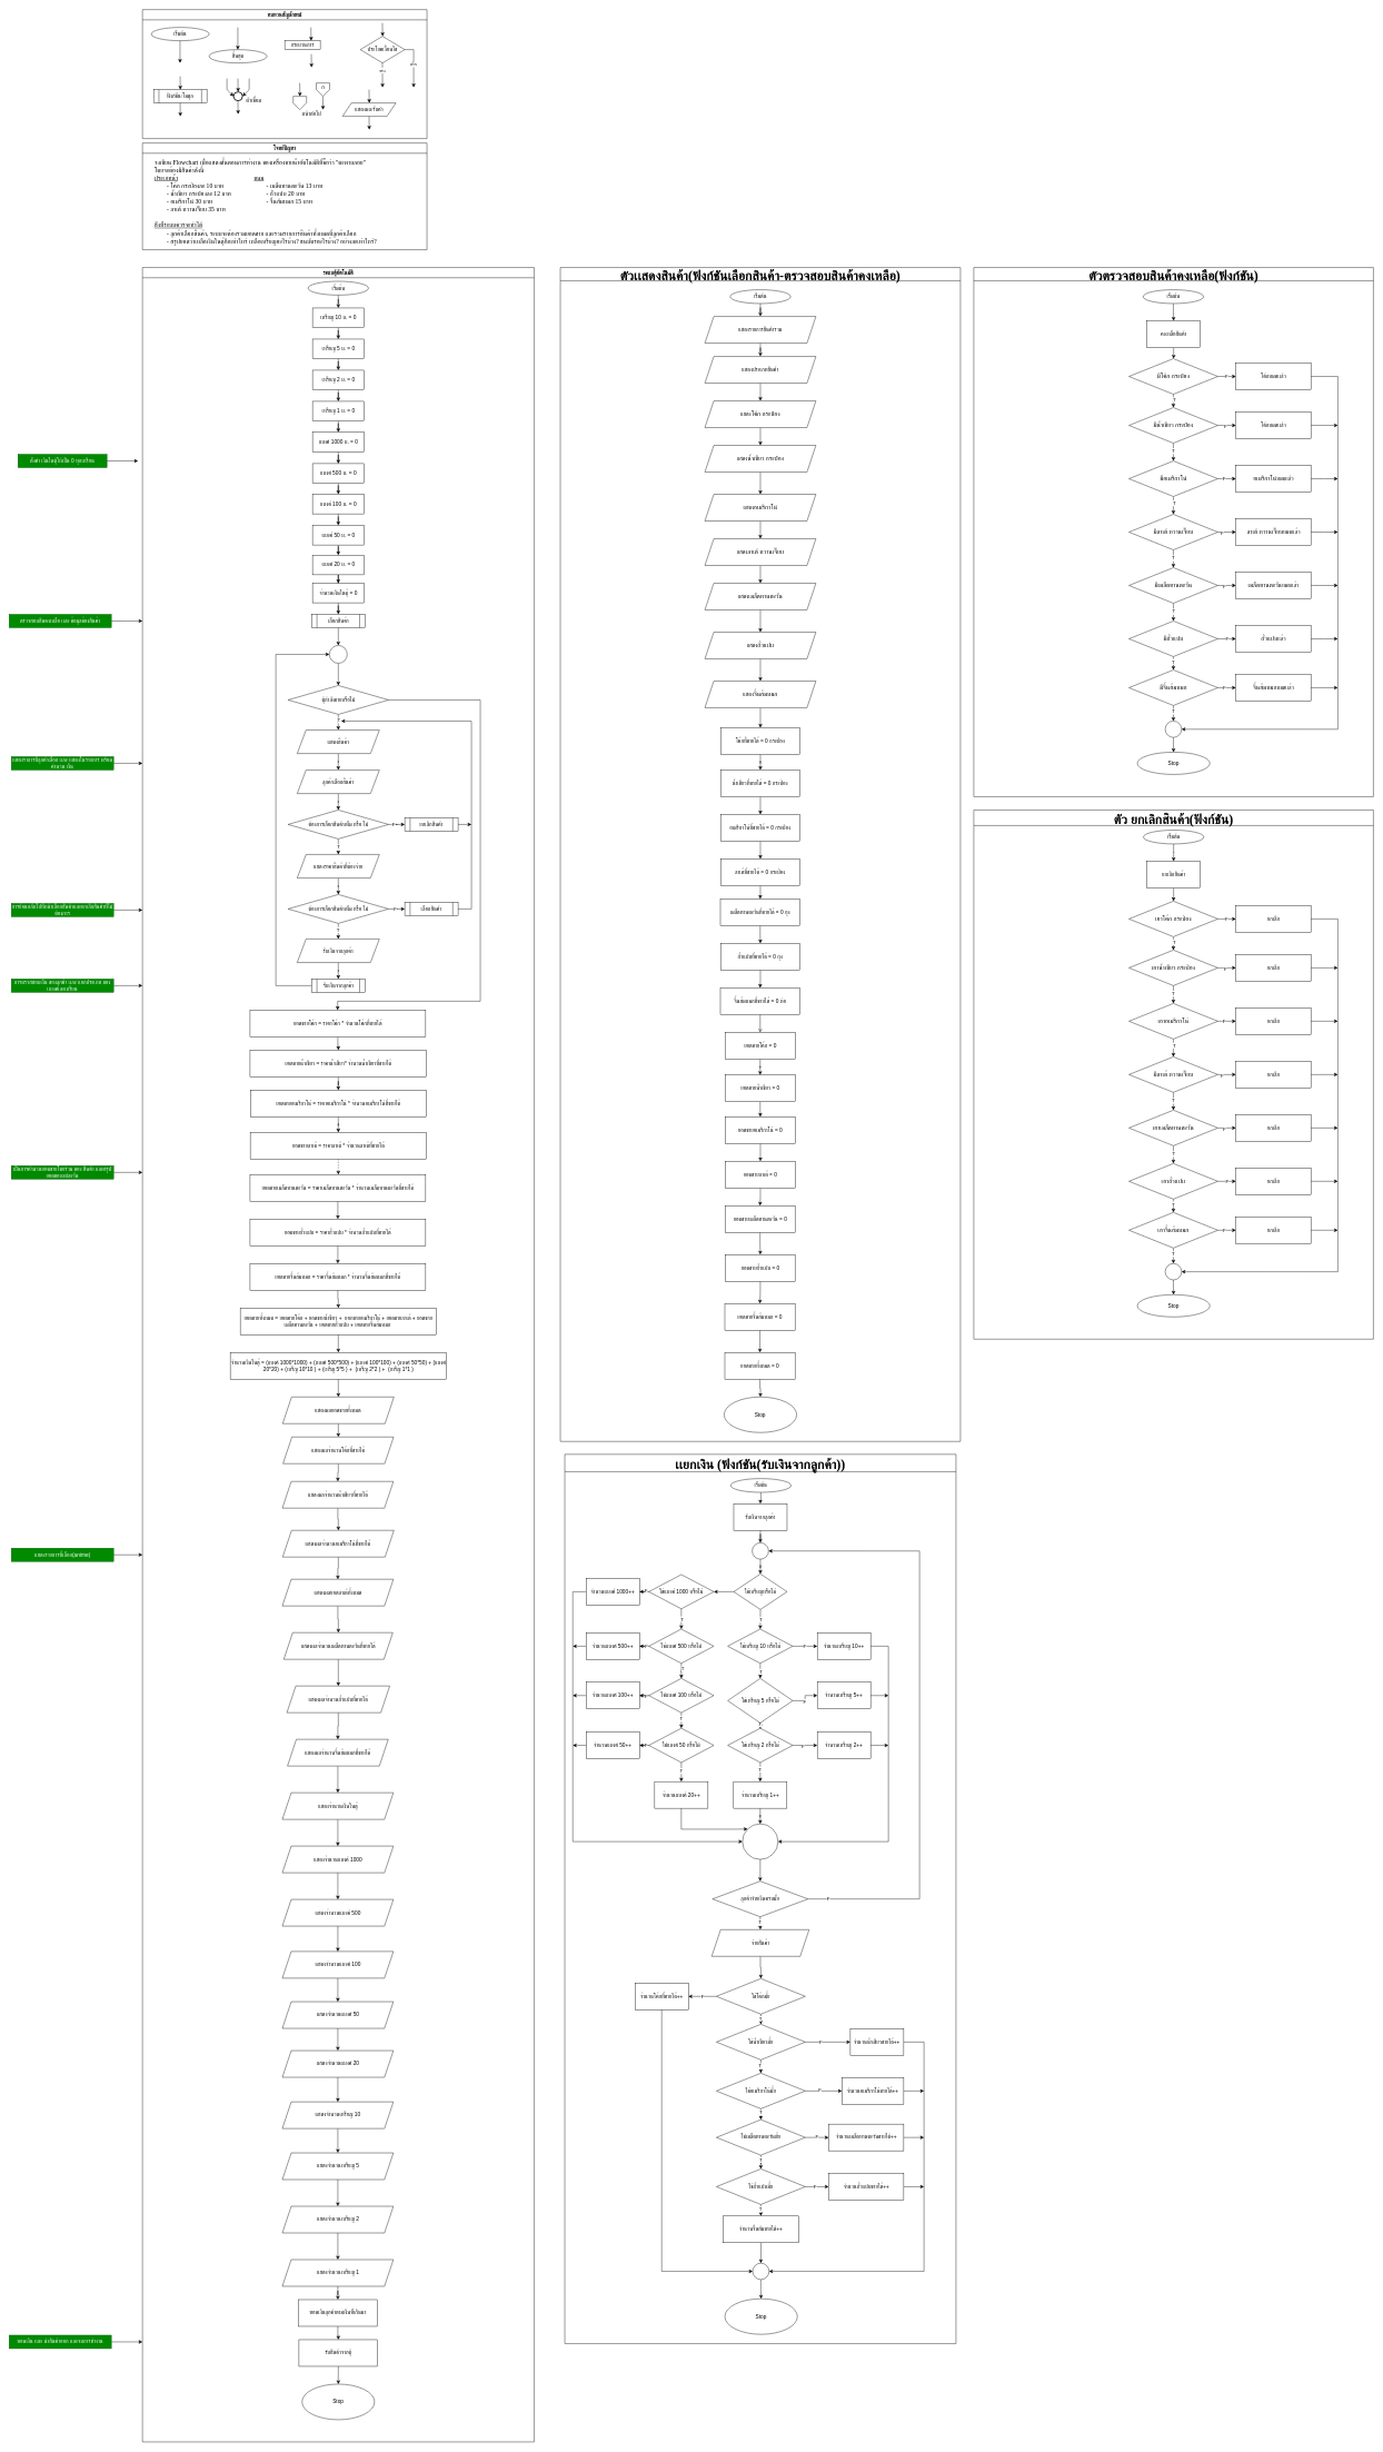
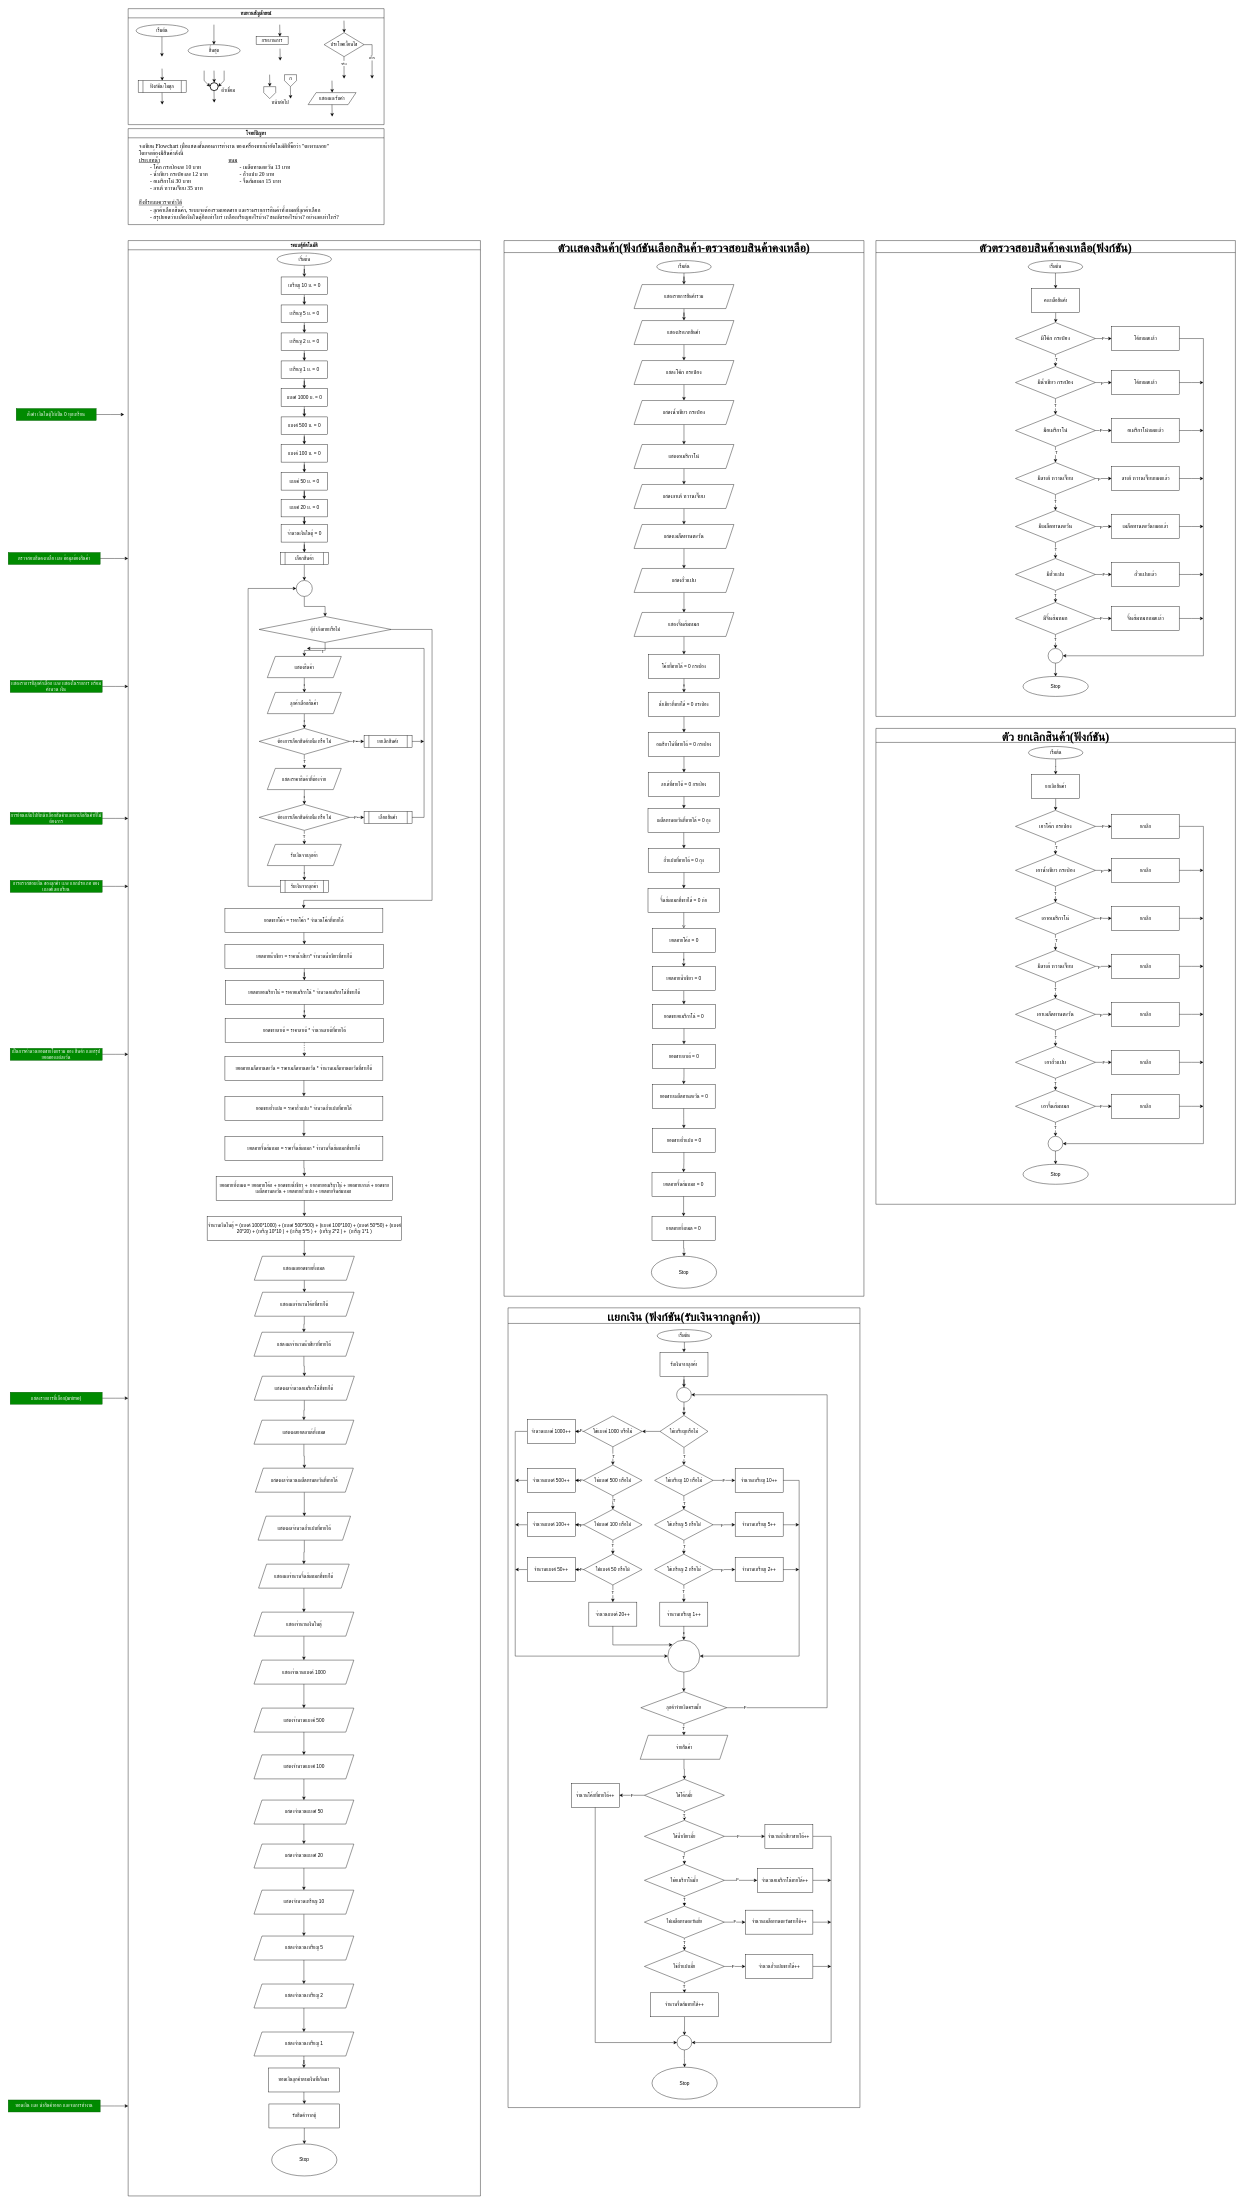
- <mxCell id="198" value="ตู้กำลังขายหรือไม่" style="rhombus;whiteSpace=wrap;html=1;" vertex="1" parent="168"><mxGeometry x="327.5" y="940" width="226" height="65" as="geometry" /></mxCell>
+ <mxCell id="198" value="ตู้กำลังขายหรือไม่" style="rhombus;whiteSpace=wrap;html=1;" vertex="1" parent="168"><mxGeometry x="327.5" y="940" width="330" height="65" as="geometry" /></mxCell>
- <mxCell id="302" value="ใช่เหรียญ 5 หรือไม่" style="rhombus;whiteSpace=wrap;html=1;" vertex="1" parent="282"><mxGeometry x="366.5" y="503.997" width="146.25" height="100" as="geometry" /></mxCell>
+ <mxCell id="302" value="ใช่เหรียญ 5 หรือไม่" style="rhombus;whiteSpace=wrap;html=1;" vertex="1" parent="282"><mxGeometry x="366.5" y="503.997" width="146.25" height="77" as="geometry" /></mxCell>
